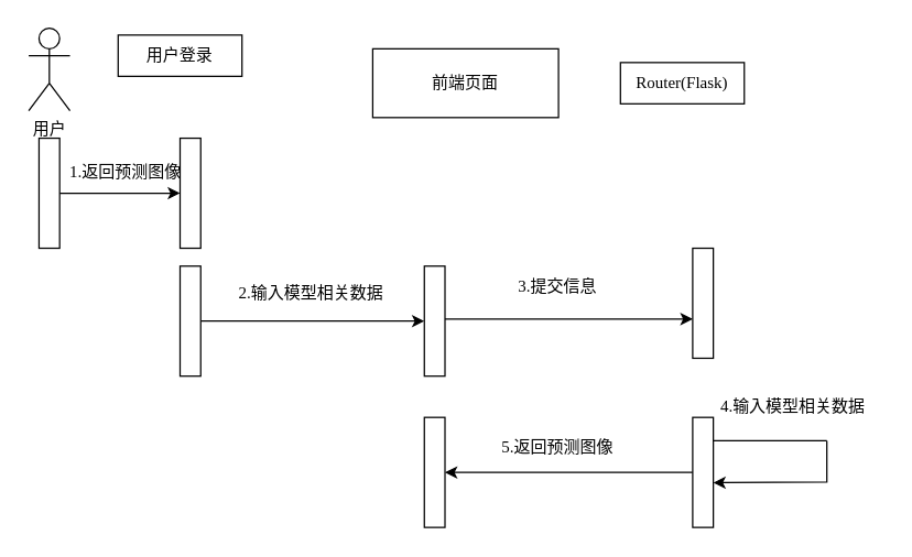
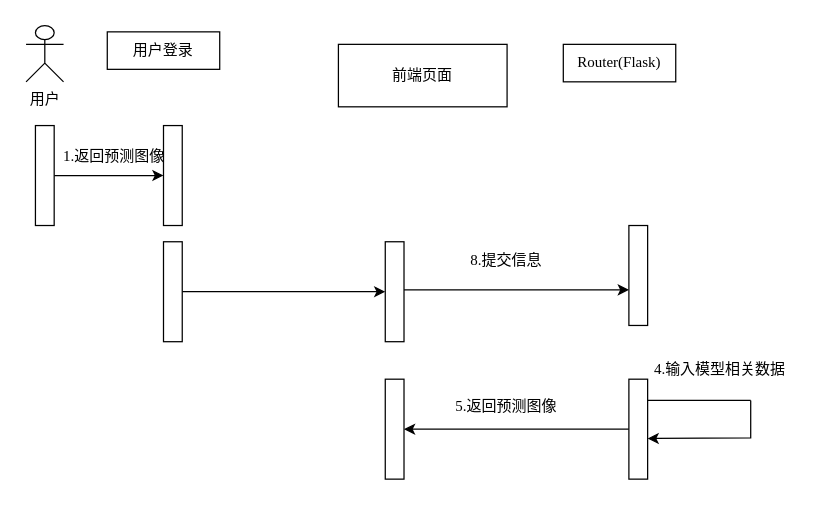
- <mxCell id="2" value="&lt;font face=&quot;Times New Roman&quot;&gt;用户&lt;/font&gt;" style="shape=umlActor;verticalLabelPosition=bottom;verticalAlign=top;html=1;outlineConnect=0;" vertex="1" parent="1"><mxGeometry x="20" y="20" width="30" height="60" as="geometry" /></mxCell>
+ <mxCell id="2" value="&lt;font face=&quot;Times New Roman&quot;&gt;用户&lt;/font&gt;" style="shape=umlActor;verticalLabelPosition=bottom;verticalAlign=top;html=1;outlineConnect=0;" vertex="1" parent="1"><mxGeometry x="20" y="20" width="30" height="45" as="geometry" /></mxCell>
- <mxCell id="5" value="&lt;font face=&quot;Times New Roman&quot;&gt;Router(Flask)&lt;/font&gt;" style="rounded=0;whiteSpace=wrap;html=1;" vertex="1" parent="1"><mxGeometry x="450" y="45" width="90" height="30" as="geometry" /></mxCell>
+ <mxCell id="5" value="&lt;font face=&quot;Times New Roman&quot;&gt;Router(Flask)&lt;/font&gt;" style="rounded=0;whiteSpace=wrap;html=1;" vertex="1" parent="1"><mxGeometry x="450" y="35" width="90" height="30" as="geometry" /></mxCell>
- <mxCell id="18" value="&lt;font face=&quot;Times New Roman&quot;&gt;3.提交信息&lt;/font&gt;" style="text;html=1;align=center;verticalAlign=middle;resizable=0;points=[];autosize=1;strokeColor=none;fillColor=none;" vertex="1" parent="1"><mxGeometry x="364" y="193" width="80" height="30" as="geometry" /></mxCell>
+ <mxCell id="18" value="&lt;font face=&quot;Times New Roman&quot;&gt;8.提交信息&lt;/font&gt;" style="text;html=1;align=center;verticalAlign=middle;resizable=0;points=[];autosize=1;strokeColor=none;fillColor=none;" vertex="1" parent="1"><mxGeometry x="364" y="193" width="80" height="30" as="geometry" /></mxCell>
- <mxCell id="23" value="&lt;font face=&quot;Times New Roman&quot;&gt;2.输入模型相关数据&lt;/font&gt;" style="text;html=1;align=center;verticalAlign=middle;resizable=0;points=[];autosize=1;strokeColor=none;fillColor=none;" vertex="1" parent="1"><mxGeometry x="160" y="198" width="130" height="30" as="geometry" /></mxCell>
